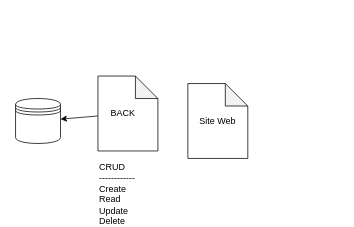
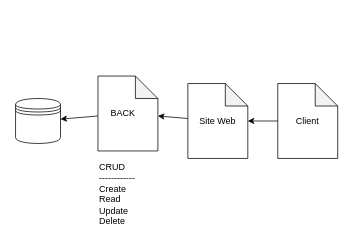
+ <mxCell id="6" value="" style="endArrow=classic;html=1;" parent="1" source="4" target="3" edge="1"><mxGeometry width="50" height="50" relative="1" as="geometry"><mxPoint x="260" y="169" as="sourcePoint" /><mxPoint x="310" y="119" as="targetPoint" /></mxGeometry></mxCell>
+ <mxCell id="7" value="" style="endArrow=classic;html=1;" parent="1" source="5" target="4" edge="1"><mxGeometry width="50" height="50" relative="1" as="geometry"><mxPoint x="420" y="2" as="sourcePoint" /><mxPoint x="310" y="119" as="targetPoint" /></mxGeometry></mxCell>
+ <mxCell id="5" value="Client" style="shape=note;whiteSpace=wrap;html=1;backgroundOutline=1;darkOpacity=0.05;" parent="1" vertex="1"><mxGeometry x="370" y="30" width="80" height="100" as="geometry" /></mxCell>
